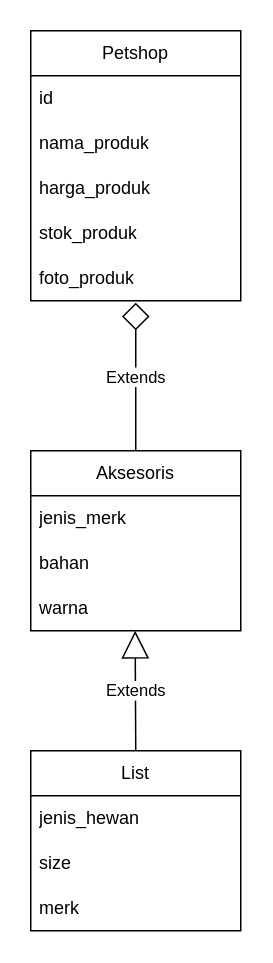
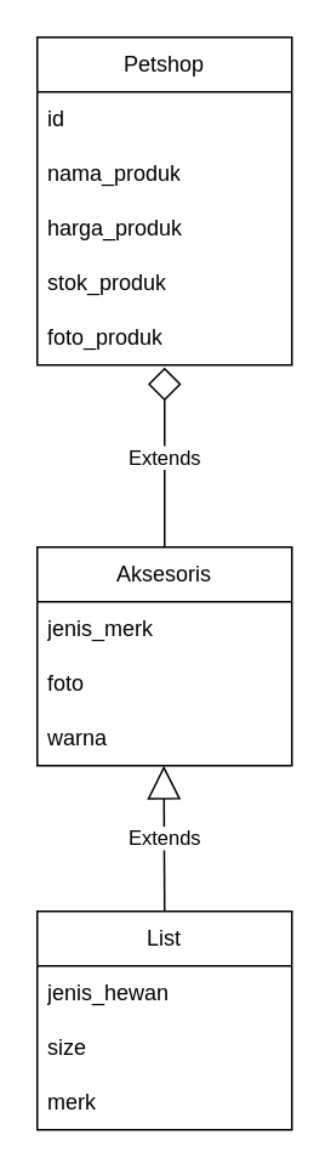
- <mxCell id="4" value="bahan" style="text;strokeColor=none;fillColor=none;align=left;verticalAlign=middle;spacingLeft=4;spacingRight=4;overflow=hidden;points=[[0,0.5],[1,0.5]];portConstraint=eastwest;rotatable=0;whiteSpace=wrap;html=1;" vertex="1" parent="2"><mxGeometry y="60" width="140" height="30" as="geometry" /></mxCell>
+ <mxCell id="4" value="foto" style="text;strokeColor=none;fillColor=none;align=left;verticalAlign=middle;spacingLeft=4;spacingRight=4;overflow=hidden;points=[[0,0.5],[1,0.5]];portConstraint=eastwest;rotatable=0;whiteSpace=wrap;html=1;" vertex="1" parent="2"><mxGeometry y="60" width="140" height="30" as="geometry" /></mxCell>
